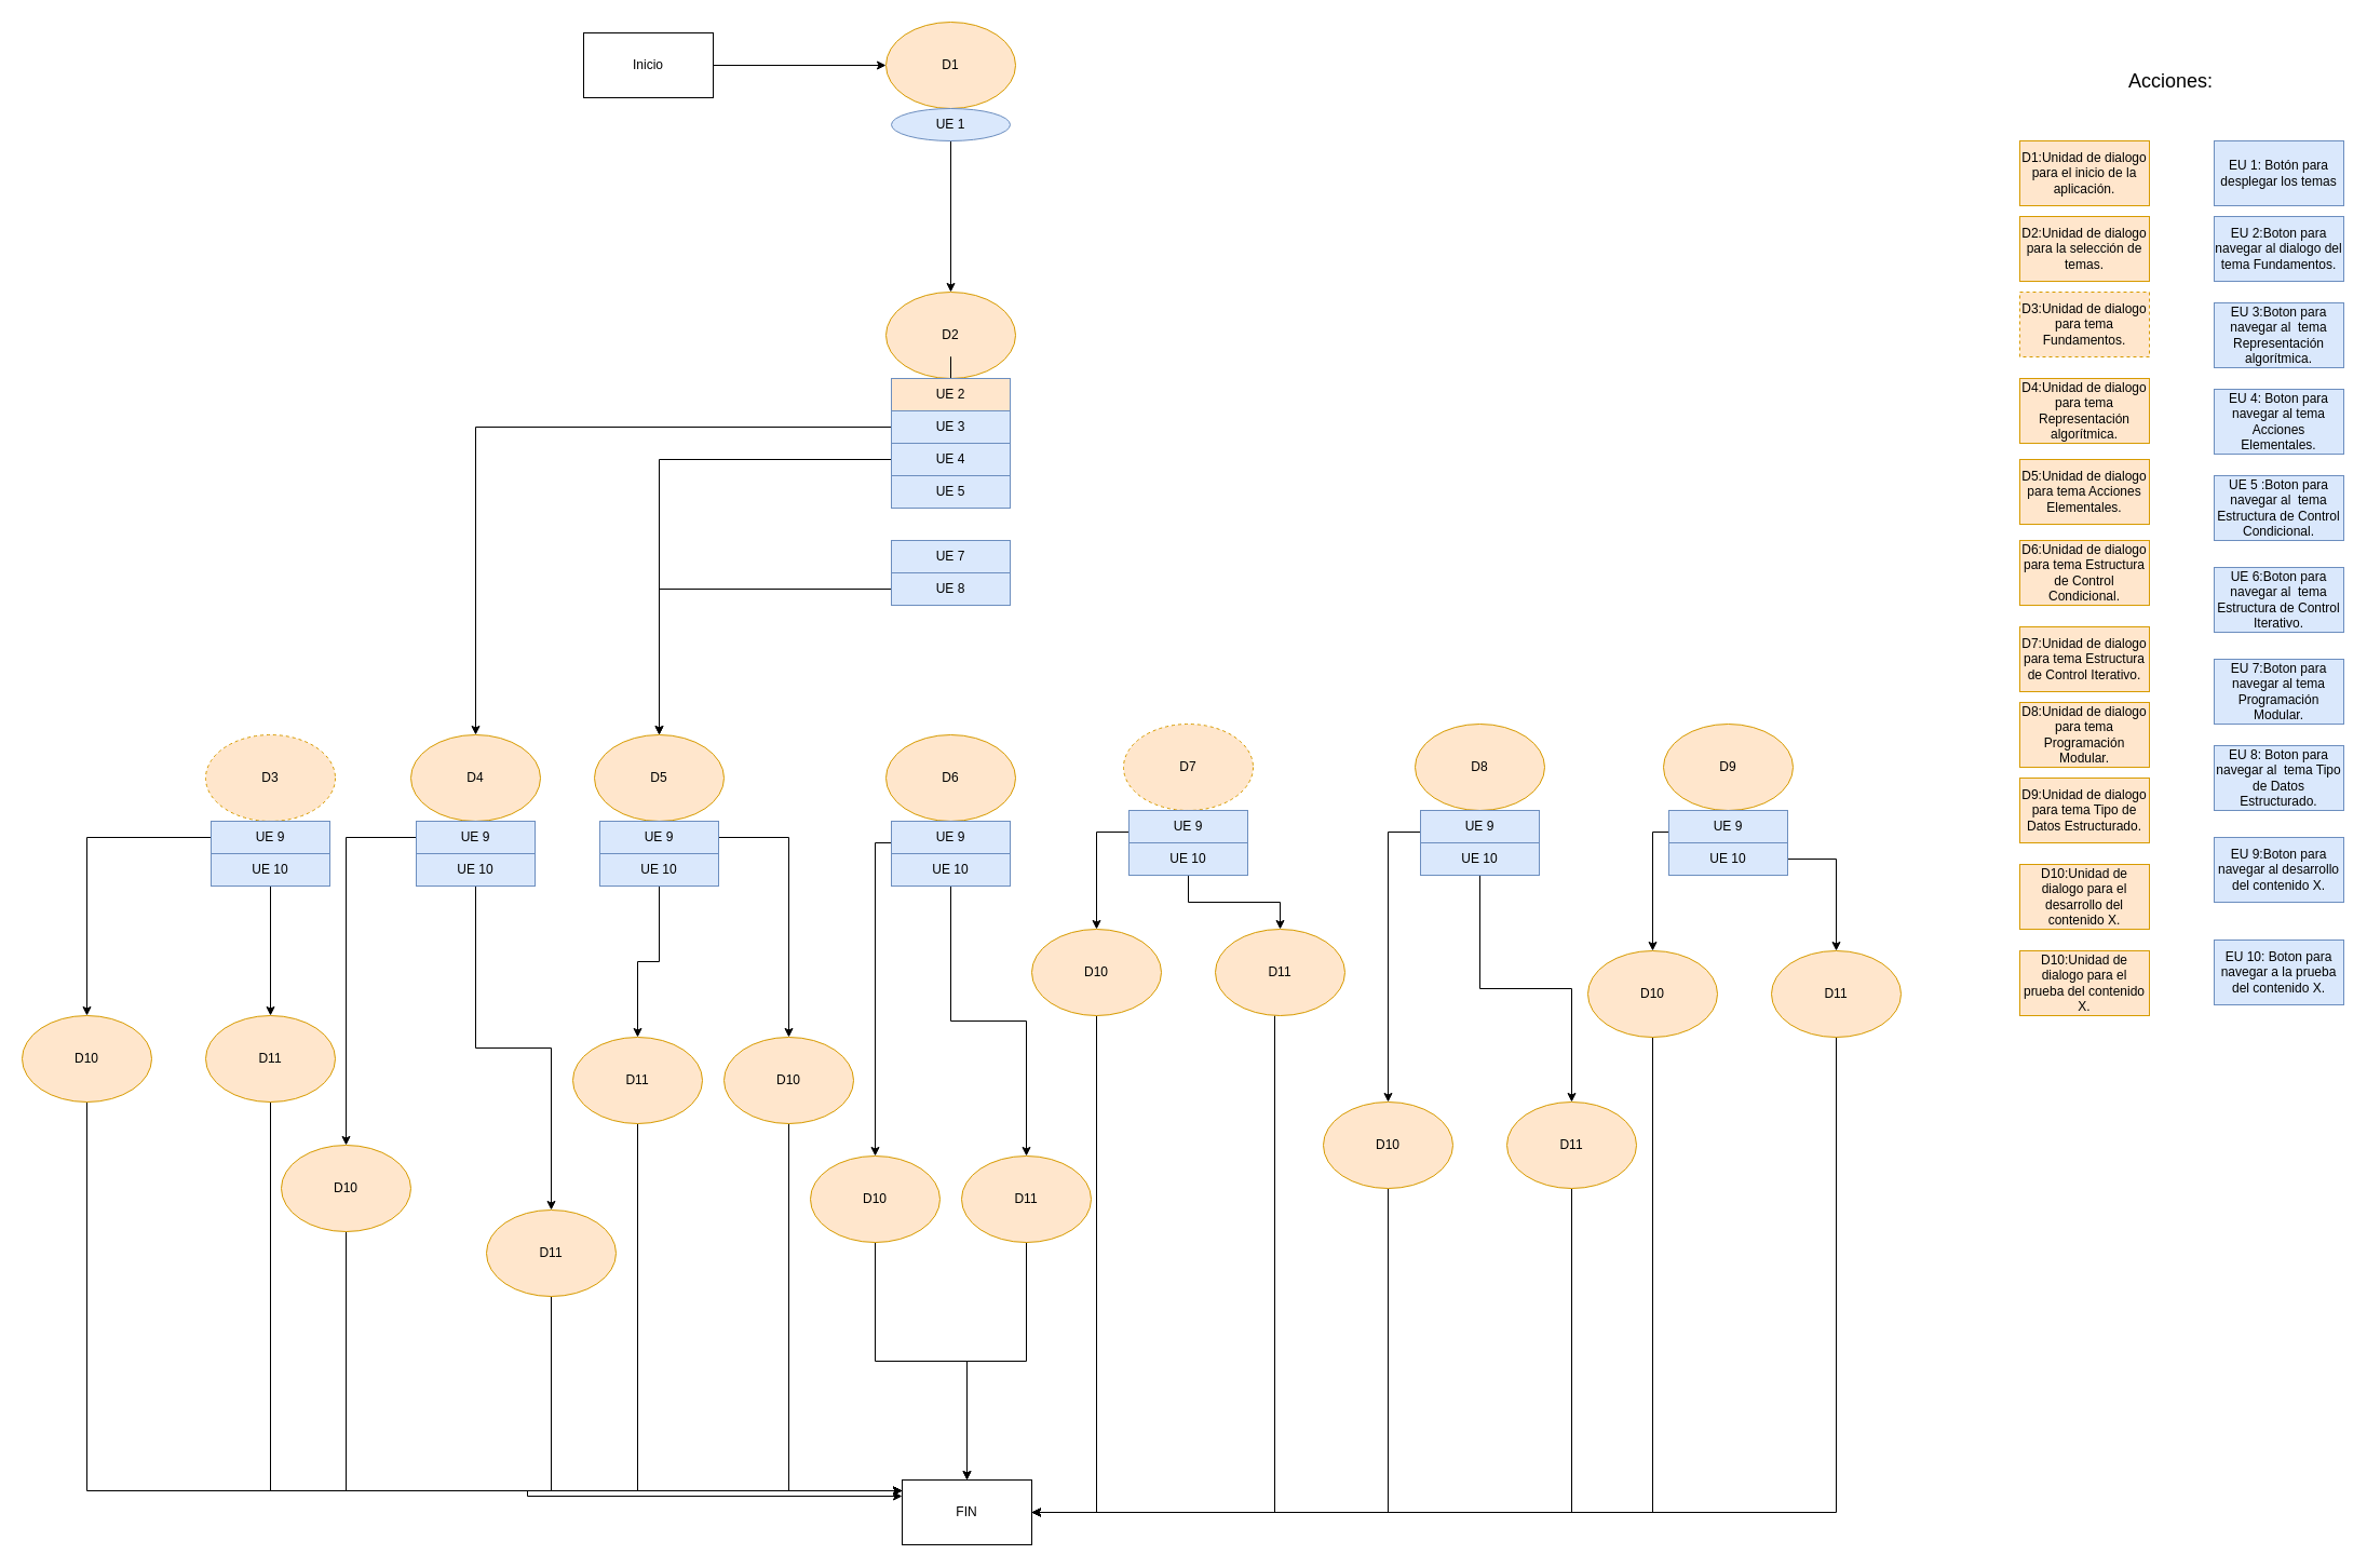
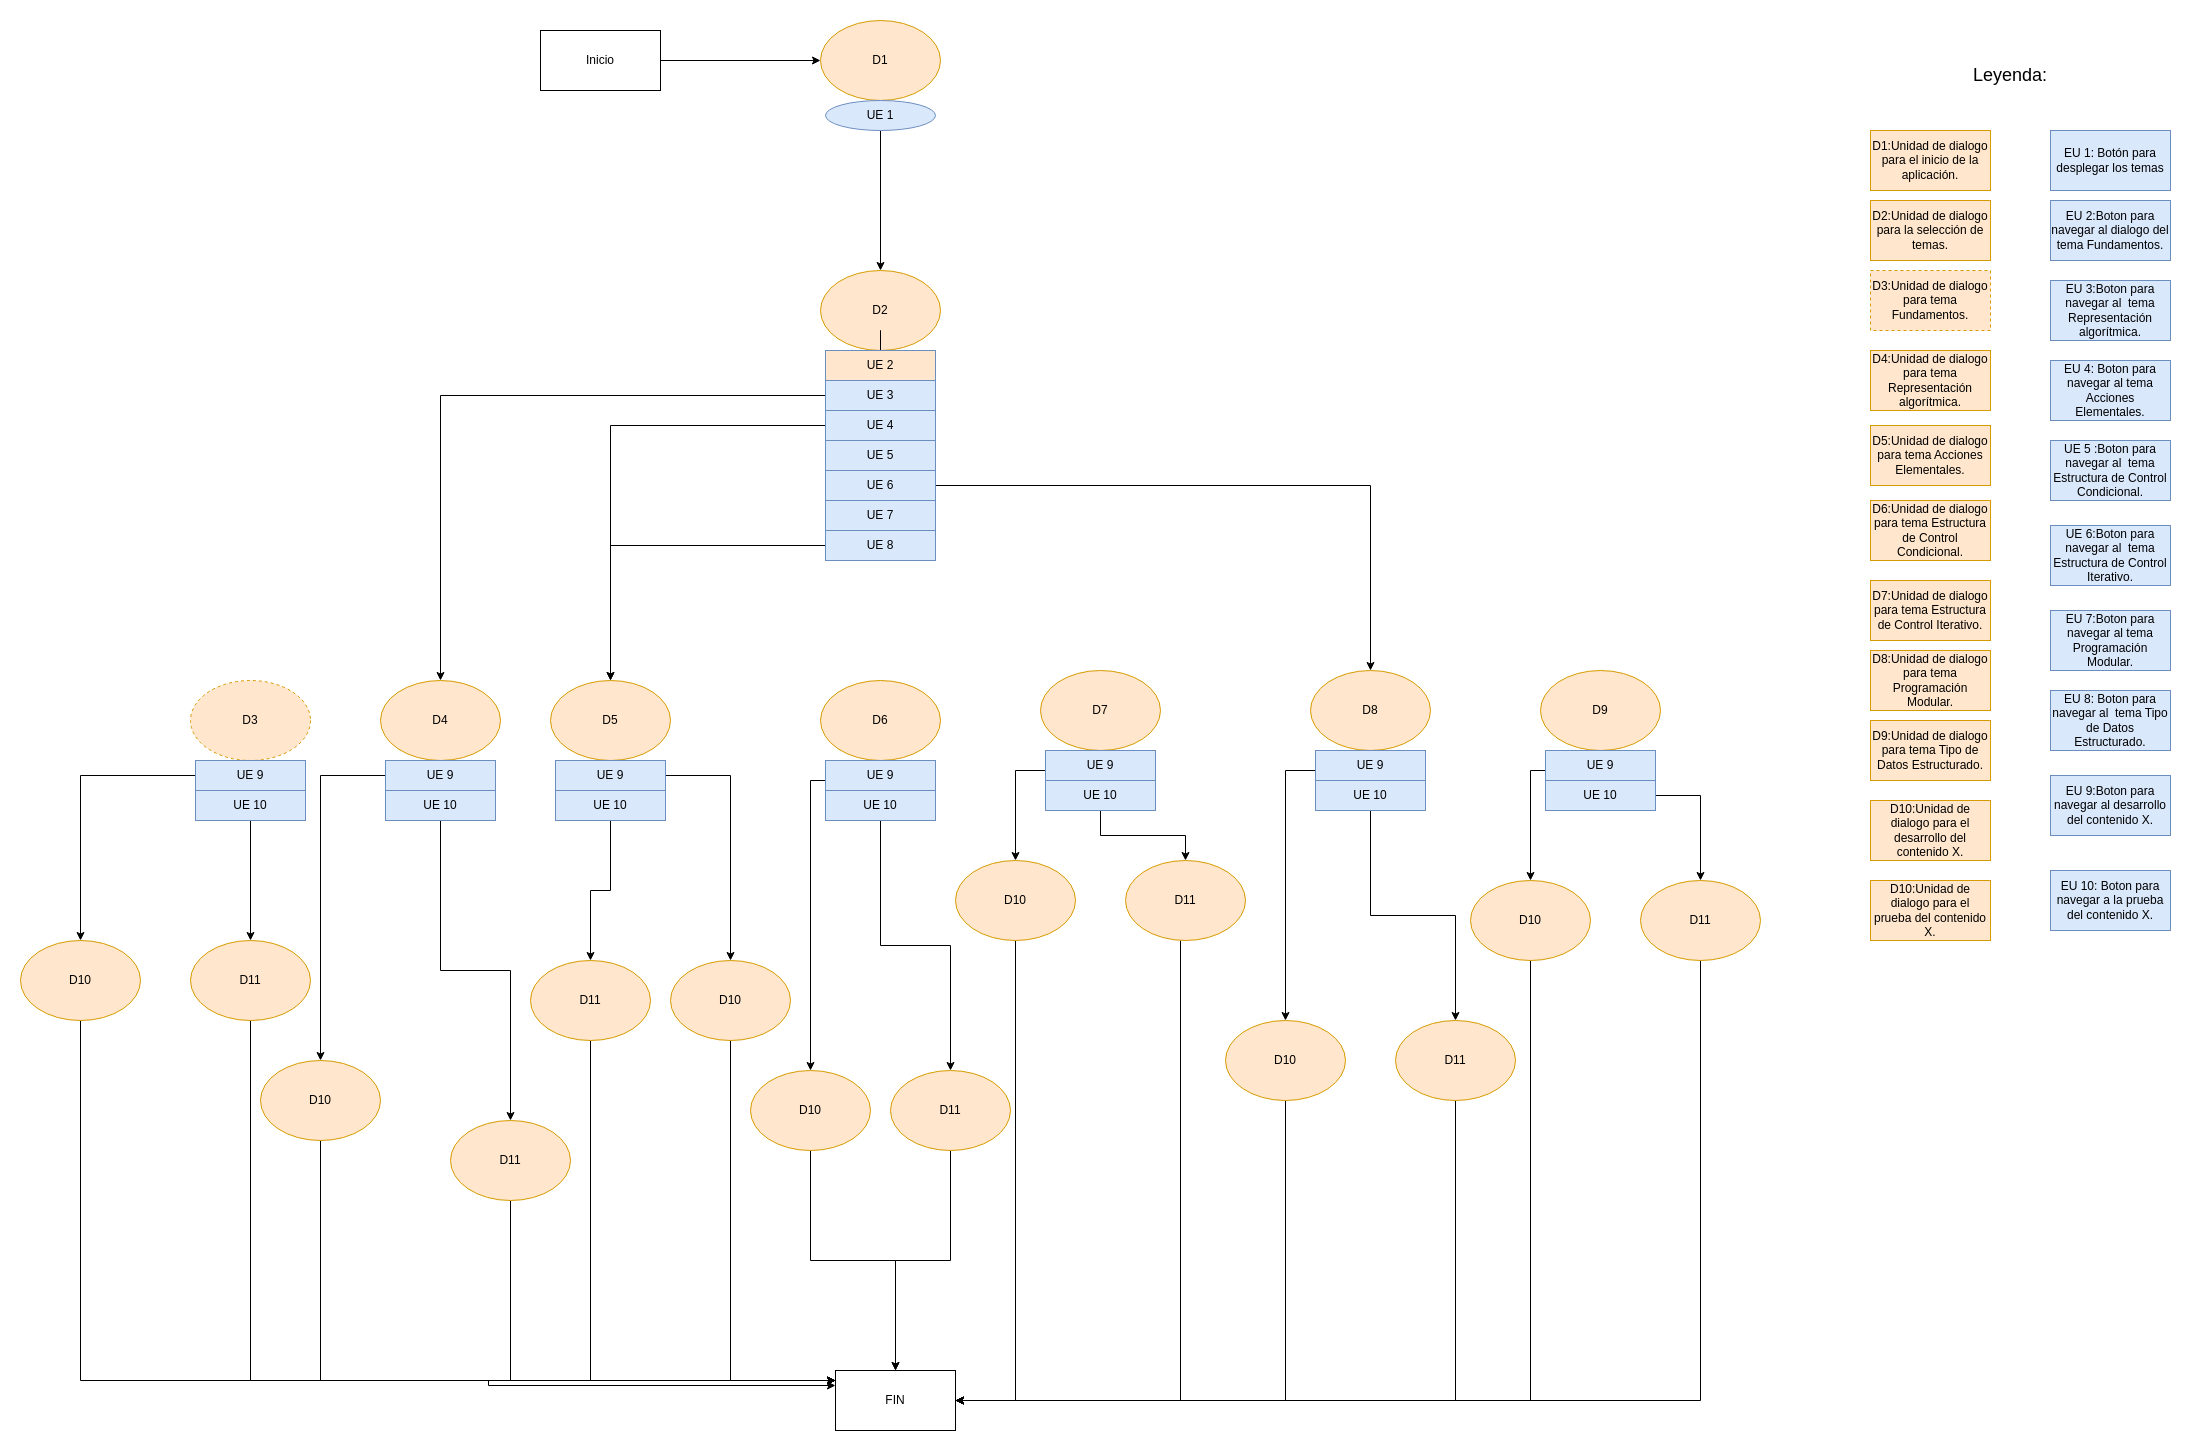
- <mxCell id="83" value="&lt;span style=&quot;font-size: 18px;&quot;&gt;Acciones:&lt;/span&gt;" style="text;html=1;align=center;verticalAlign=middle;whiteSpace=wrap;rounded=0;" vertex="1" parent="1"><mxGeometry x="1950" y="50" width="120" height="50" as="geometry" /></mxCell>
+ <mxCell id="83" value="&lt;span style=&quot;font-size: 18px;&quot;&gt;Leyenda:&lt;/span&gt;" style="text;html=1;align=center;verticalAlign=middle;whiteSpace=wrap;rounded=0;" vertex="1" parent="1"><mxGeometry x="1950" y="50" width="120" height="50" as="geometry" /></mxCell>
+ <mxCell id="16" value="UE 6" style="rounded=0;whiteSpace=wrap;html=1;fillColor=#dae8fc;strokeColor=#6c8ebf;" vertex="1" parent="1"><mxGeometry x="825" y="470" width="110" height="30" as="geometry" /></mxCell>
+ <mxCell id="15" style="edgeStyle=orthogonalEdgeStyle;rounded=0;orthogonalLoop=1;jettySize=auto;html=1;entryX=0.5;entryY=0;entryDx=0;entryDy=0;" edge="1" parent="1" source="16" target="25"><mxGeometry relative="1" as="geometry" /></mxCell>
- <mxCell id="24" value="D7" style="ellipse;whiteSpace=wrap;html=1;fillColor=#ffe6cc;strokeColor=#d79b00;dashed=1;" vertex="1" parent="1"><mxGeometry x="1040" y="670" width="120" height="80" as="geometry" /></mxCell>
+ <mxCell id="24" value="D7" style="ellipse;whiteSpace=wrap;html=1;fillColor=#ffe6cc;strokeColor=#d79b00;" vertex="1" parent="1"><mxGeometry x="1040" y="670" width="120" height="80" as="geometry" /></mxCell>
